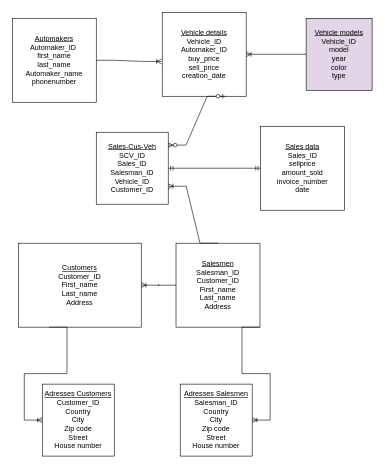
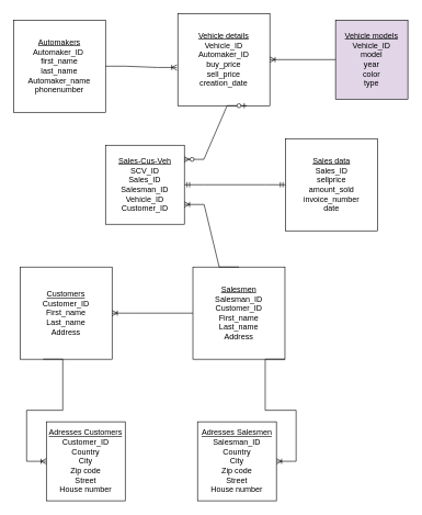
- <mxCell id="4" value="&lt;u&gt;Customers&lt;/u&gt;&lt;br&gt;Customer_ID&lt;br&gt;First_name&lt;br&gt;Last_name&lt;br&gt;Address" style="whiteSpace=wrap;html=1;aspect=fixed;" parent="1" vertex="1"><mxGeometry x="30" y="405" width="205" height="140" as="geometry" /></mxCell>
+ <mxCell id="4" value="&lt;u&gt;Customers&lt;/u&gt;&lt;br&gt;Customer_ID&lt;br&gt;First_name&lt;br&gt;Last_name&lt;br&gt;Address" style="whiteSpace=wrap;html=1;aspect=fixed;" parent="1" vertex="1"><mxGeometry x="30" y="405" width="140" height="140" as="geometry" /></mxCell>
